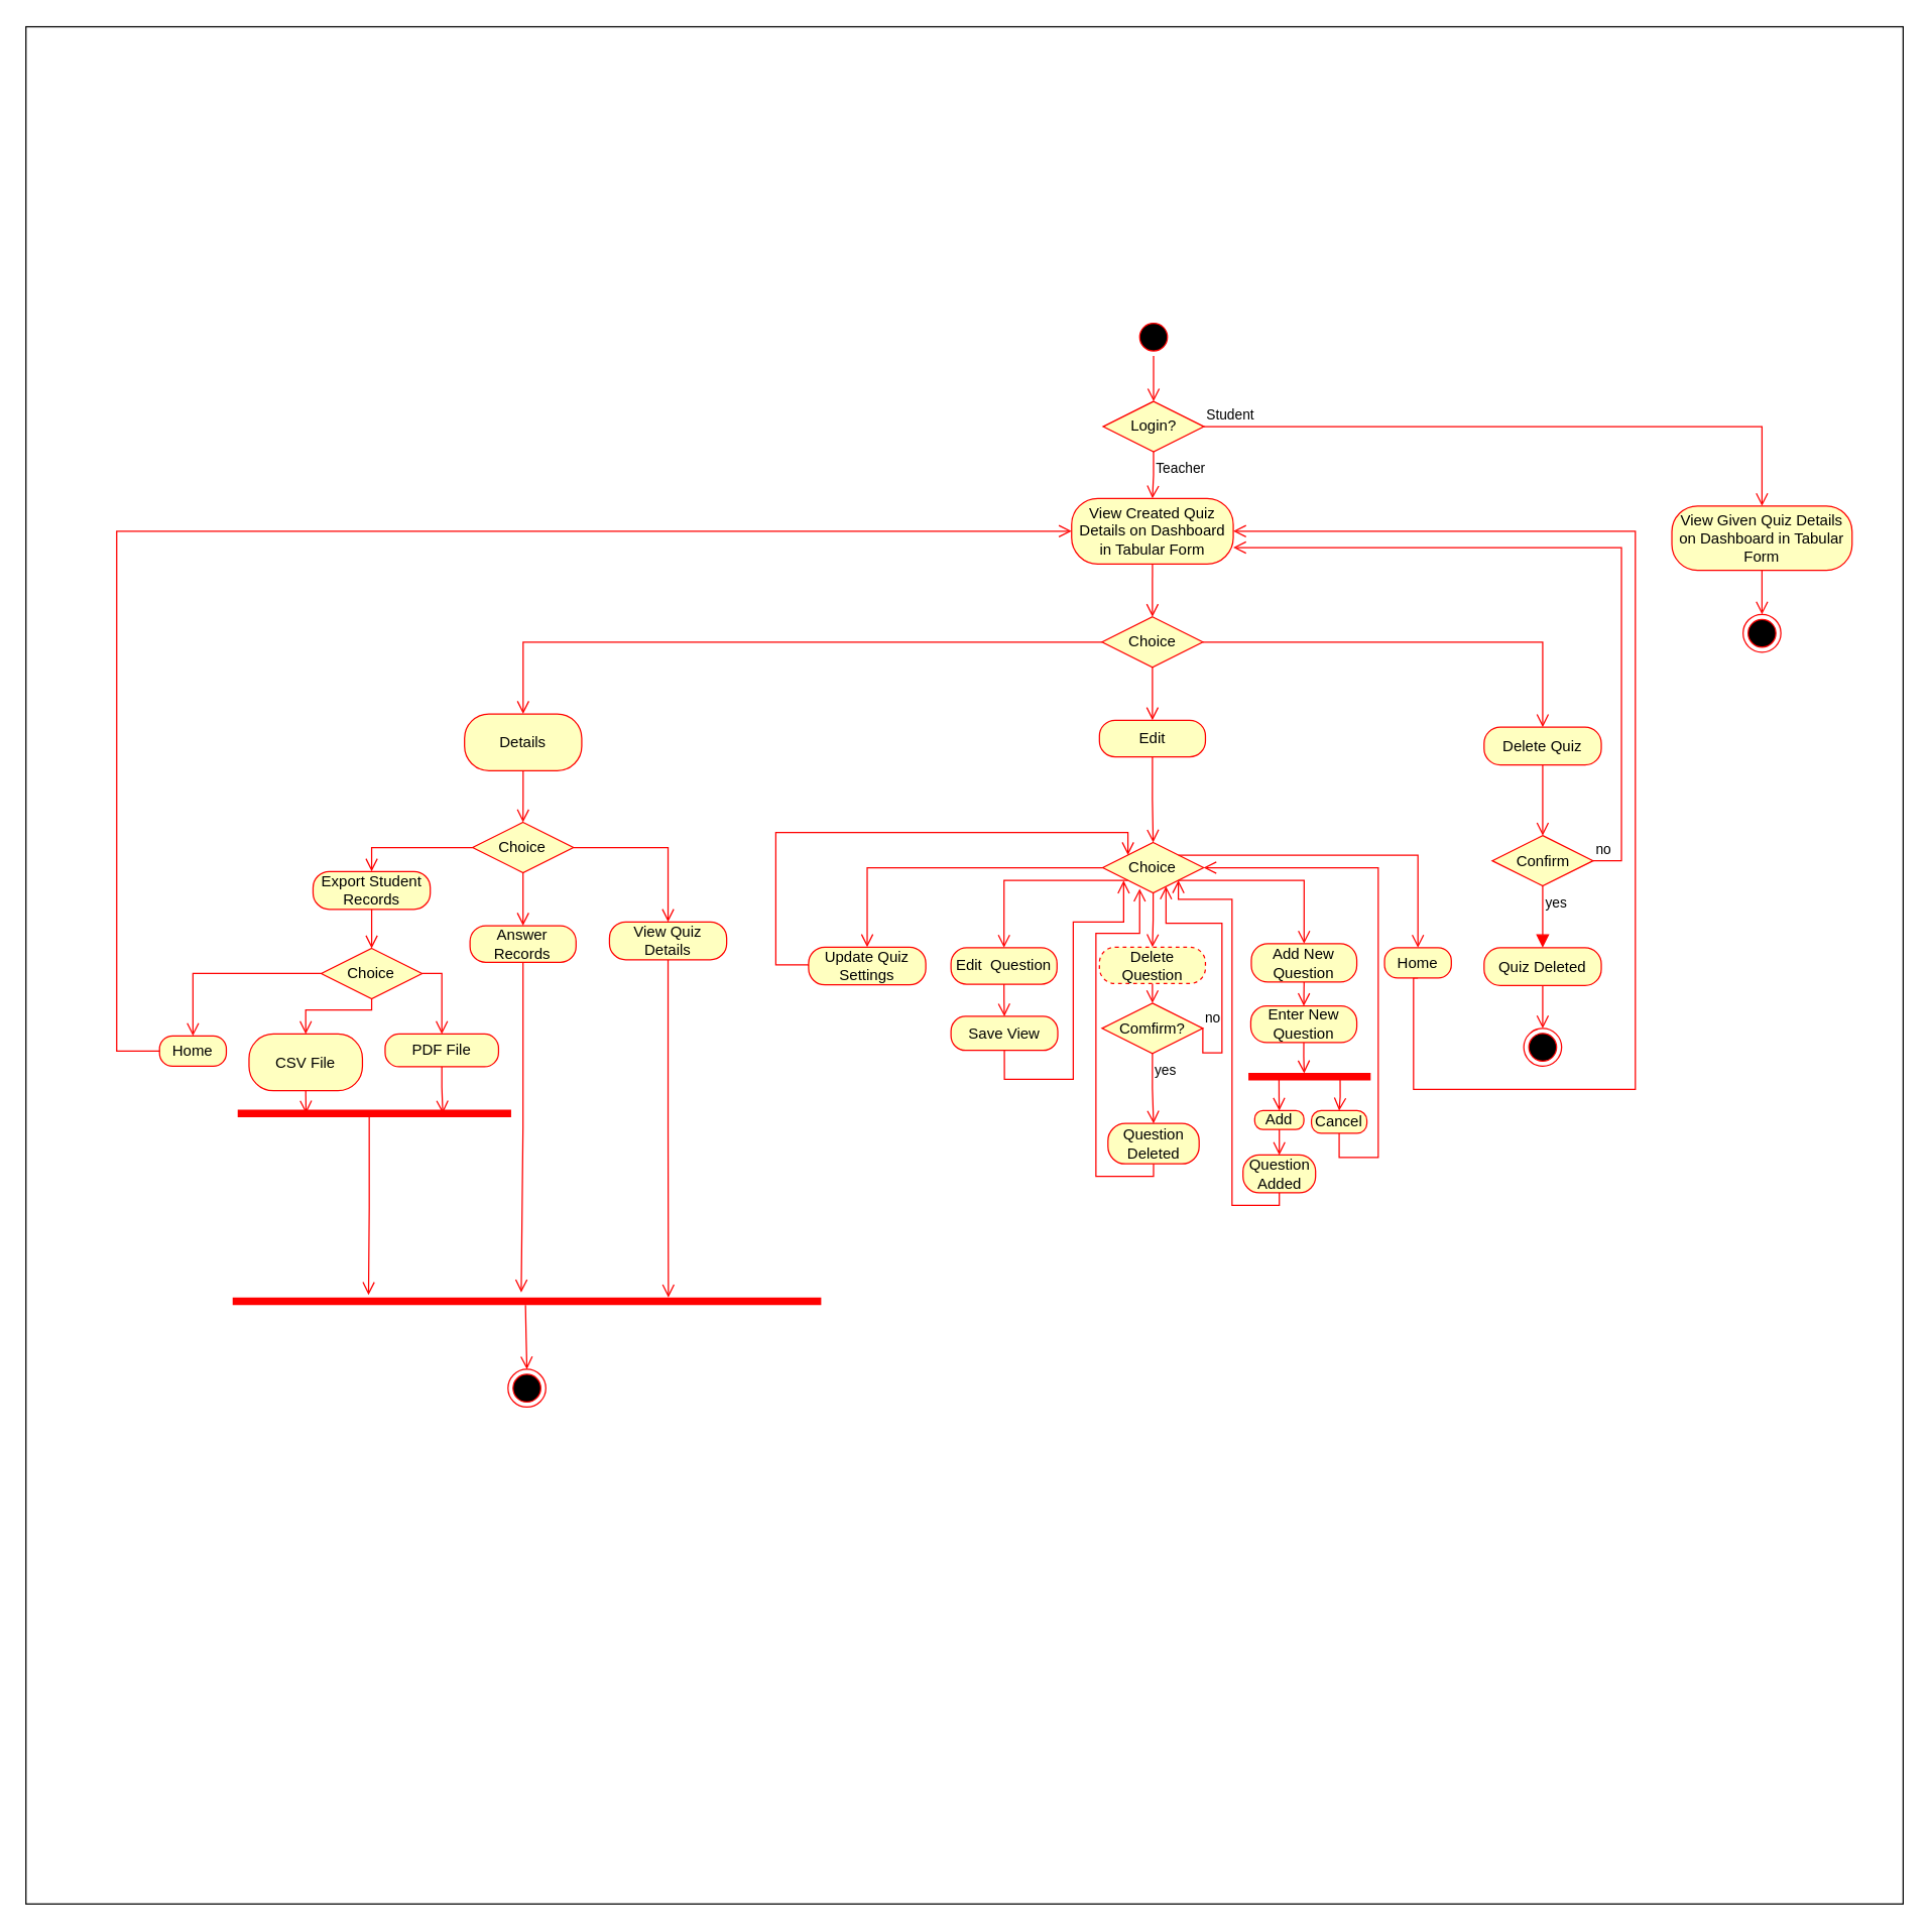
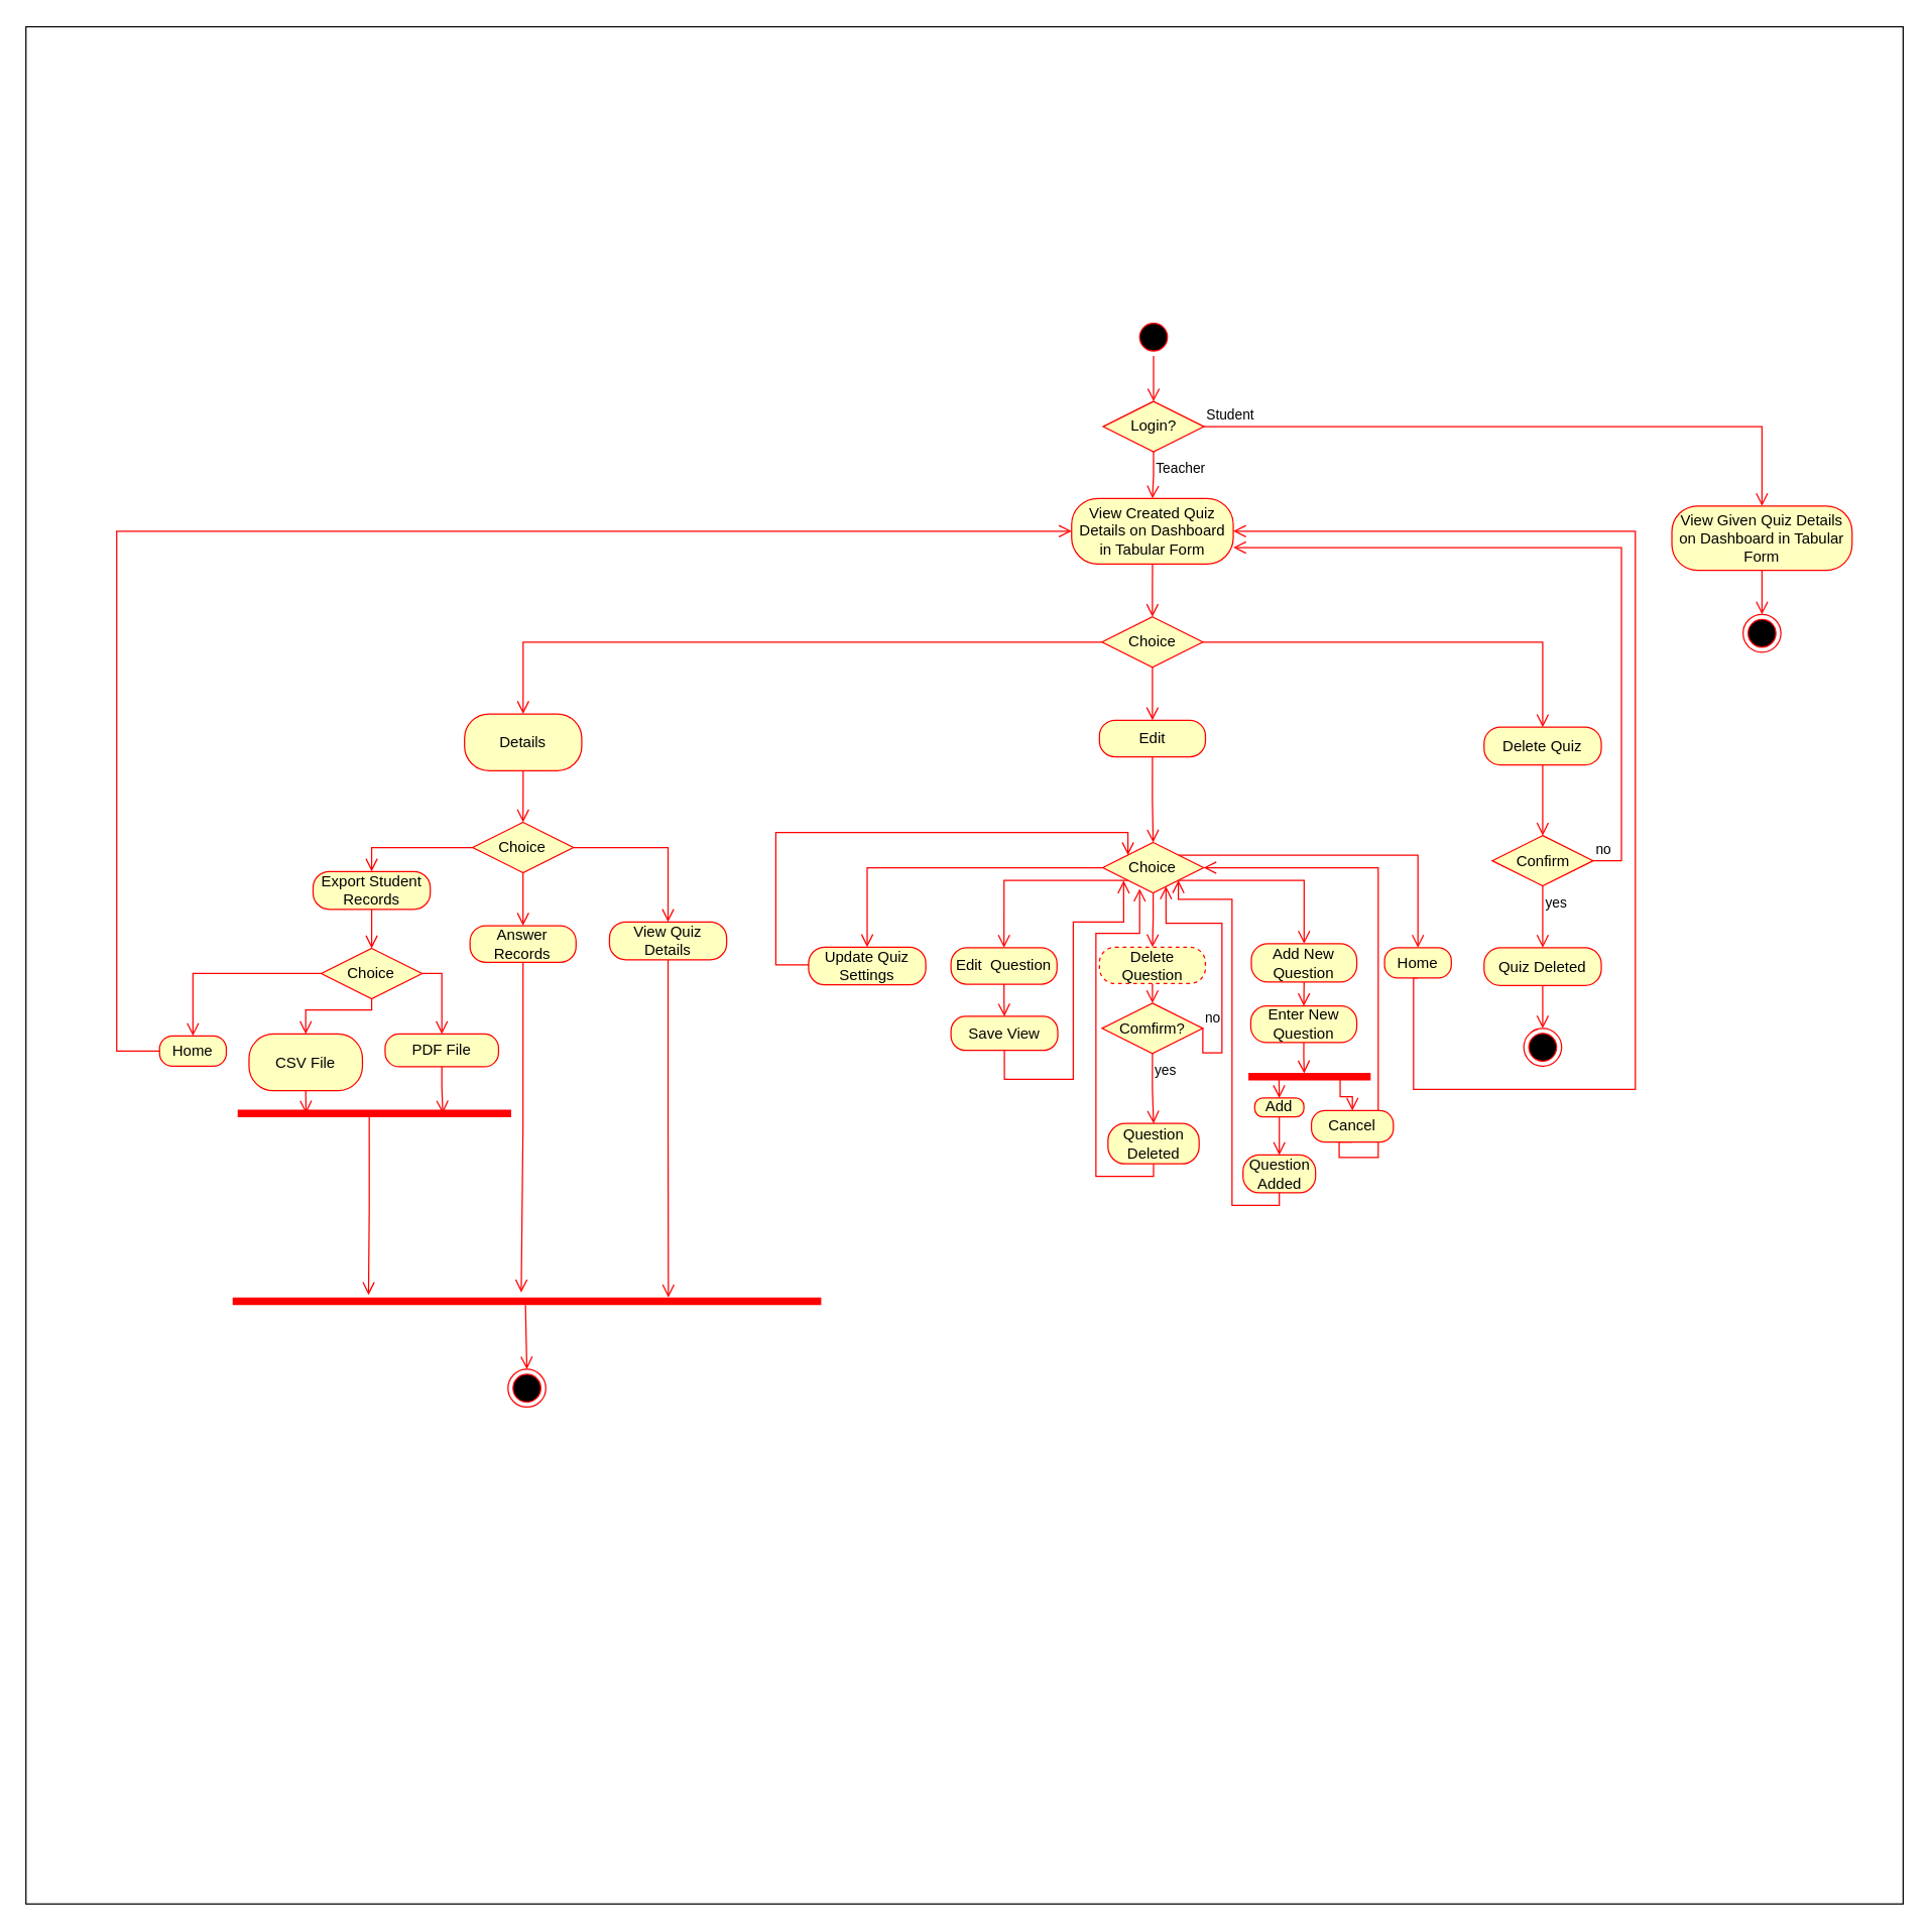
- <mxCell id="56" value="yes" style="edgeStyle=orthogonalEdgeStyle;html=1;align=left;verticalAlign=top;endArrow=block;endSize=8;strokeColor=#ff0000;rounded=0;entryX=0.5;entryY=0;entryDx=0;entryDy=0;" parent="1" source="54" target="57" edge="1"><mxGeometry x="-1" relative="1" as="geometry"><mxPoint x="1223" y="749.5" as="targetPoint" /></mxGeometry></mxCell>
+ <mxCell id="56" value="yes" style="edgeStyle=orthogonalEdgeStyle;html=1;align=left;verticalAlign=top;endArrow=open;endSize=8;strokeColor=#ff0000;rounded=0;entryX=0.5;entryY=0;entryDx=0;entryDy=0;" parent="1" source="54" target="57" edge="1"><mxGeometry x="-1" relative="1" as="geometry"><mxPoint x="1223" y="749.5" as="targetPoint" /></mxGeometry></mxCell>
- <mxCell id="69" value="Add" style="rounded=1;whiteSpace=wrap;html=1;arcSize=43;fontColor=#000000;fillColor=#ffffc0;strokeColor=#ff0000;" vertex="1" parent="1"><mxGeometry x="995" y="880.75" width="39" height="15" as="geometry" /></mxCell>
+ <mxCell id="69" value="Add" style="rounded=1;whiteSpace=wrap;html=1;arcSize=43;fontColor=#000000;fillColor=#ffffc0;strokeColor=#ff0000;" vertex="1" parent="1"><mxGeometry x="995" y="870.75" width="39" height="15" as="geometry" /></mxCell>
- <mxCell id="74" value="Cancel" style="rounded=1;whiteSpace=wrap;html=1;arcSize=43;fontColor=#000000;fillColor=#ffffc0;strokeColor=#ff0000;" vertex="1" parent="1"><mxGeometry x="1040" y="880.75" width="44" height="18" as="geometry" /></mxCell>
+ <mxCell id="74" value="Cancel" style="rounded=1;whiteSpace=wrap;html=1;arcSize=43;fontColor=#000000;fillColor=#ffffc0;strokeColor=#ff0000;" vertex="1" parent="1"><mxGeometry x="1040" y="880.75" width="65" height="25" as="geometry" /></mxCell>
